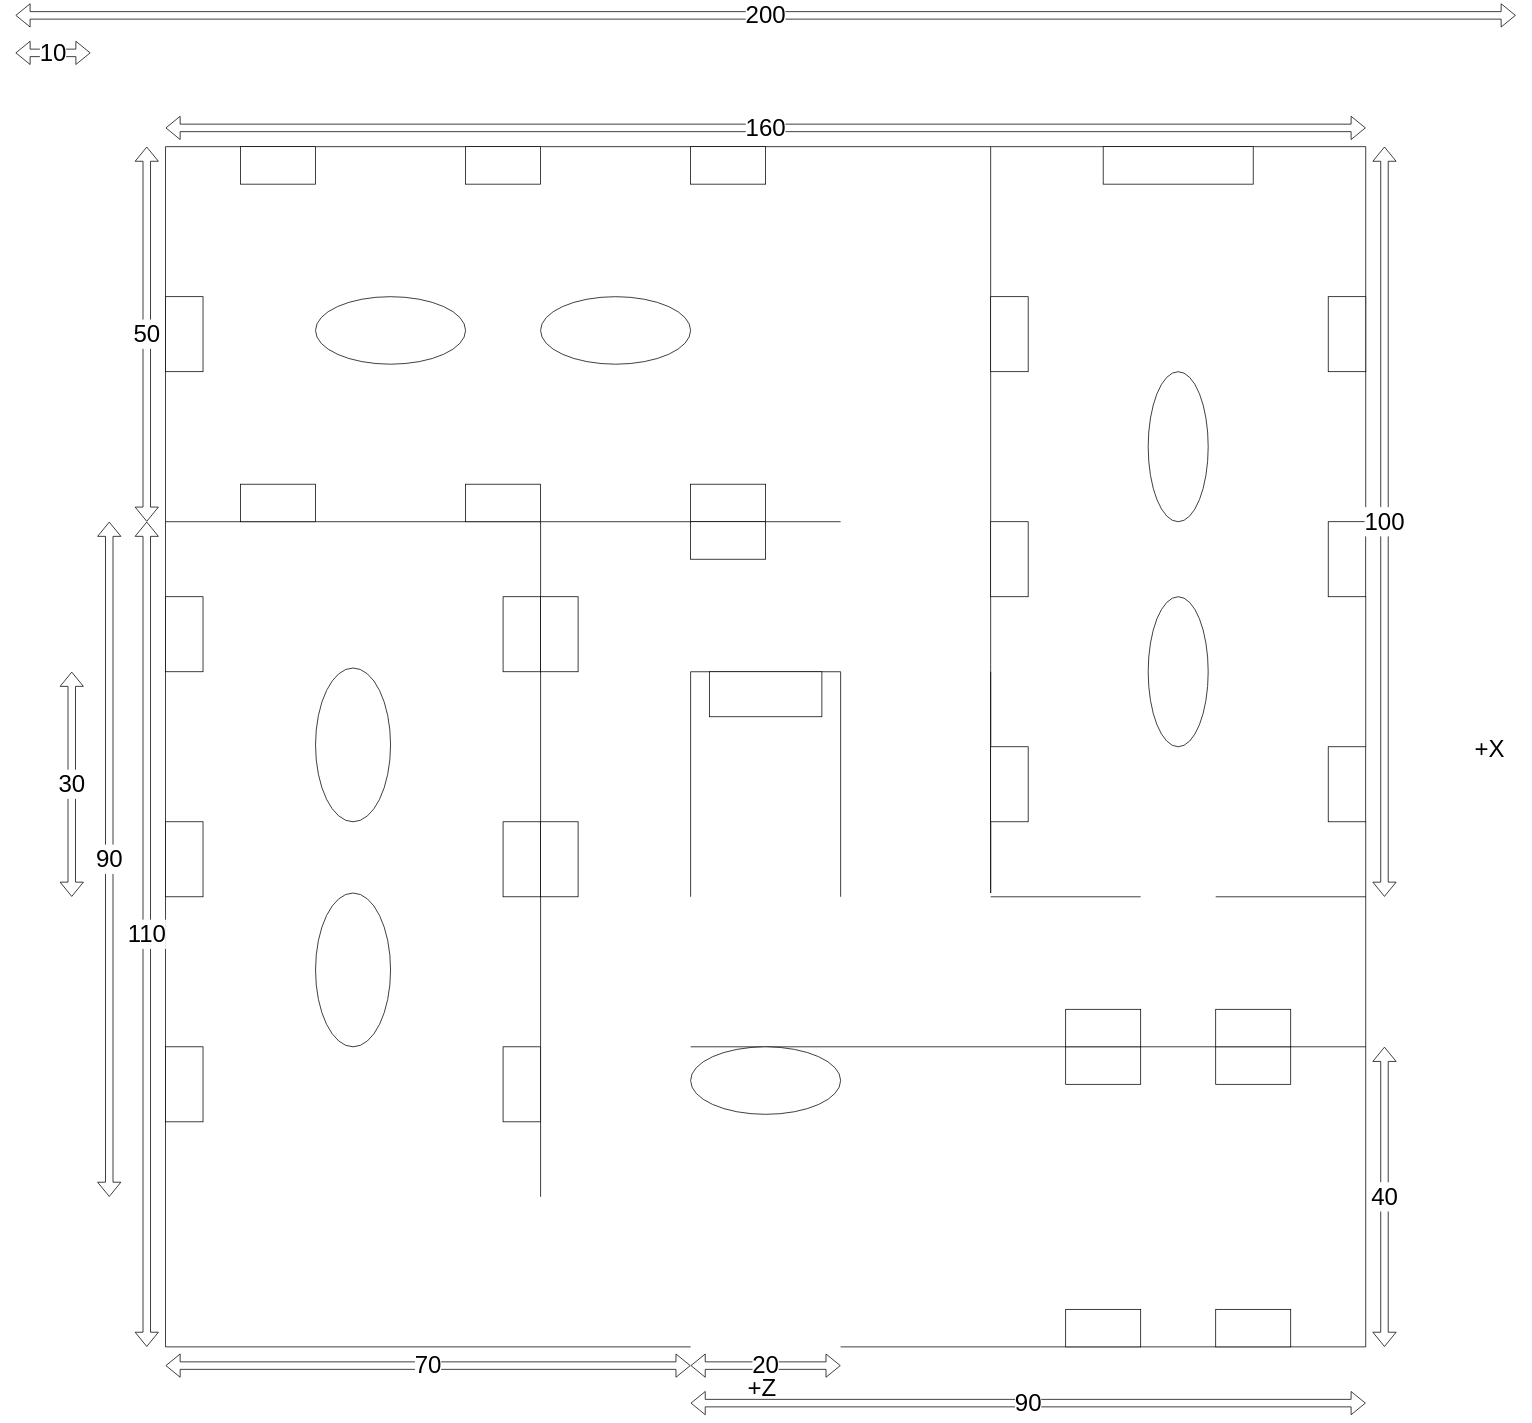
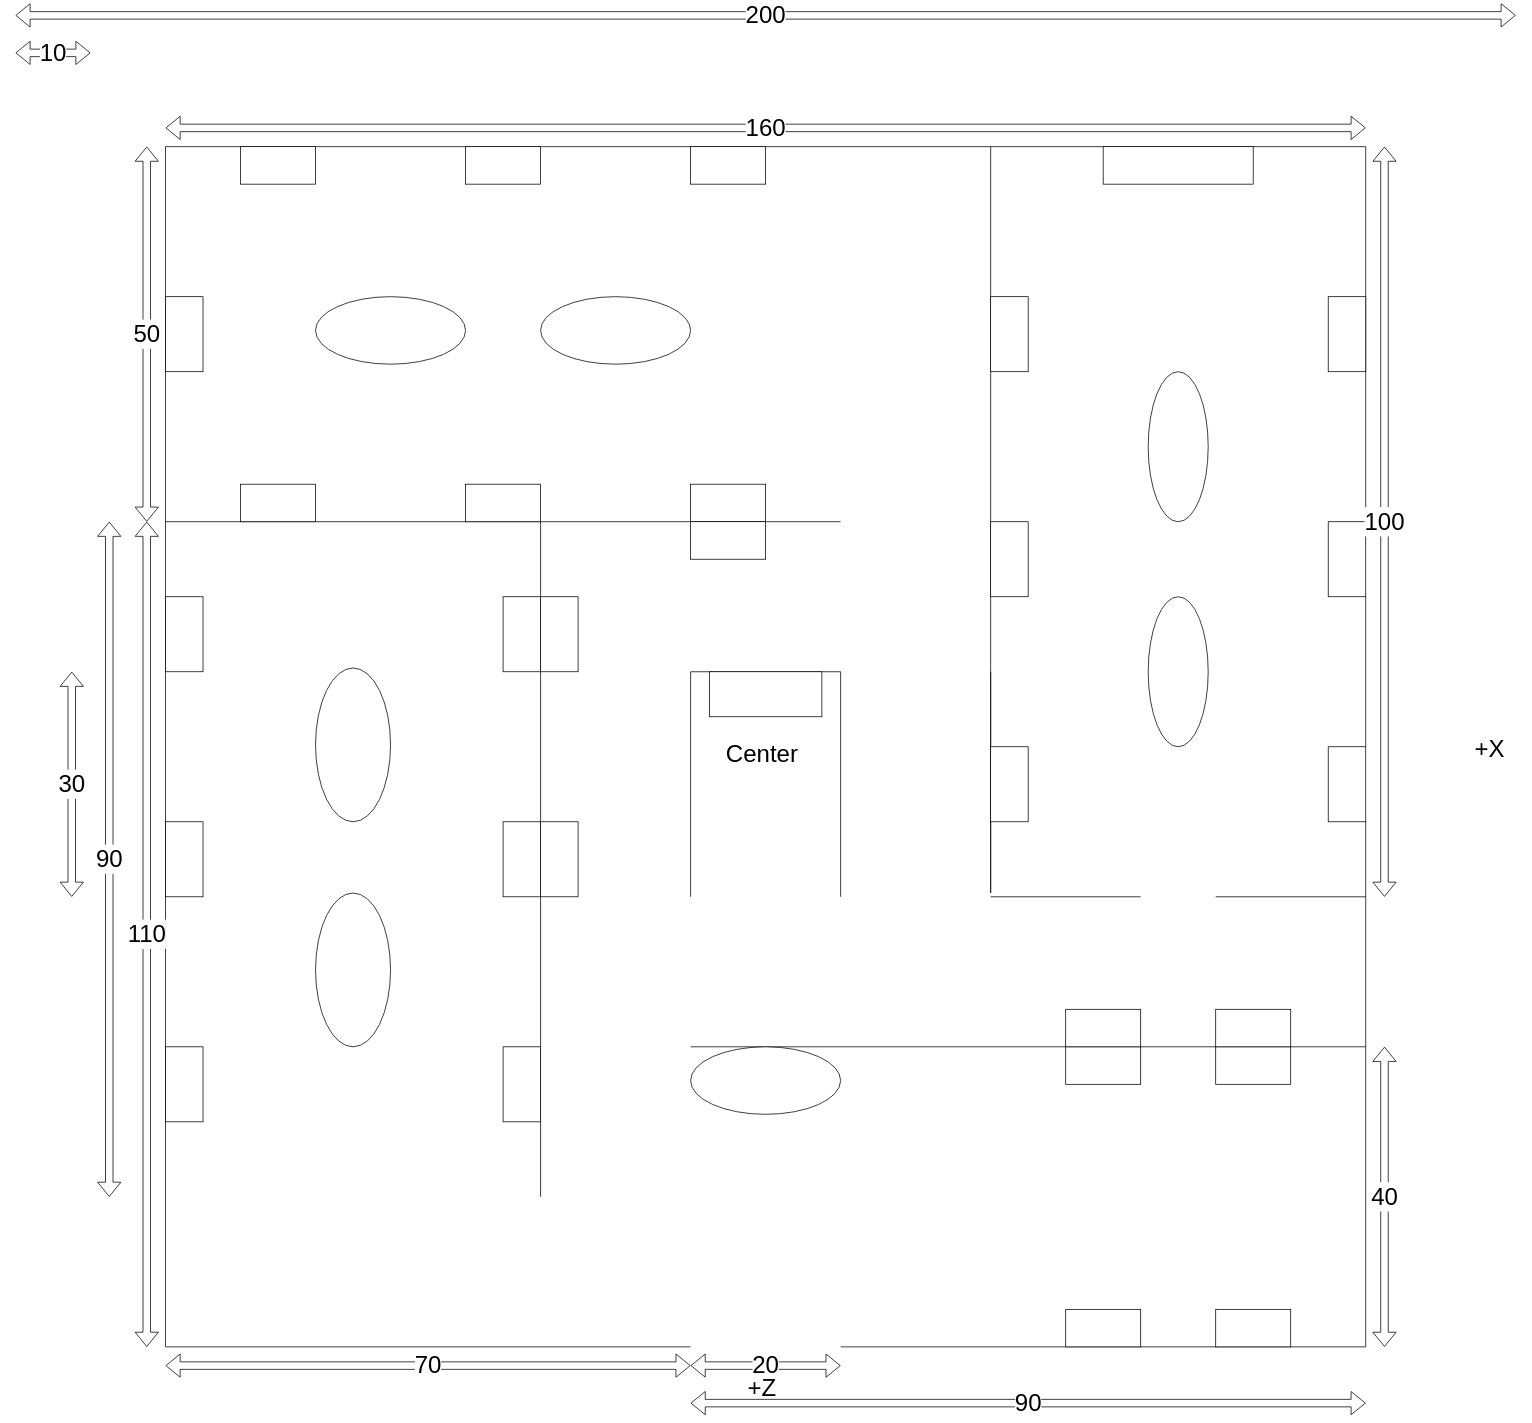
+ <mxCell id="67" value="Center" style="text;html=1;align=center;verticalAlign=middle;resizable=0;points=[];autosize=1;strokeColor=none;fillColor=none;fontSize=32;" vertex="1" parent="1"><mxGeometry x="965" y="980" width="100" height="50" as="geometry" /></mxCell>
